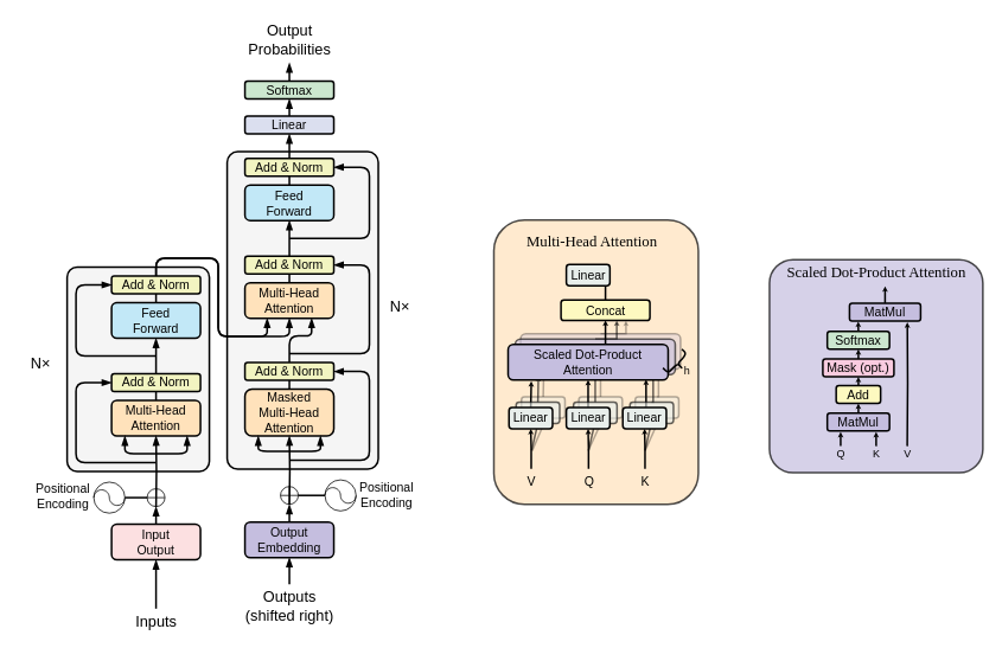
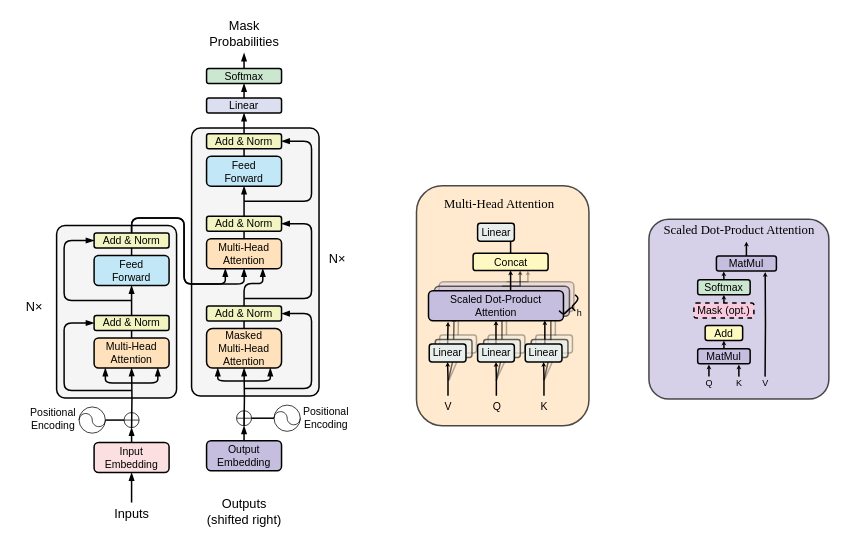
- <mxCell id="62" value="&lt;font style=&quot;font-size: 17px;&quot;&gt;Output&lt;br&gt;Probabilities&lt;/font&gt;" style="text;html=1;align=center;verticalAlign=middle;resizable=0;points=[];autosize=1;strokeColor=none;fillColor=none;fontSize=14;" parent="1" vertex="1"><mxGeometry x="265" y="20" width="120" height="50" as="geometry" /></mxCell>
+ <mxCell id="62" value="&lt;font style=&quot;font-size: 17px;&quot;&gt;Mask&lt;br&gt;Probabilities&lt;/font&gt;" style="text;html=1;align=center;verticalAlign=middle;resizable=0;points=[];autosize=1;strokeColor=none;fillColor=none;fontSize=14;" parent="1" vertex="1"><mxGeometry x="265" y="20" width="120" height="50" as="geometry" /></mxCell>
- <mxCell id="69" value="&lt;font style=&quot;font-size: 14px;&quot;&gt;Mask (opt.)&lt;/font&gt;" style="rounded=1;whiteSpace=wrap;html=1;fillColor=#F9CBDF;strokeColor=#000000;strokeWidth=2;" vertex="1" parent="1"><mxGeometry x="925" y="403.5" width="80" height="20" as="geometry" /></mxCell>
+ <mxCell id="69" value="&lt;font style=&quot;font-size: 14px;&quot;&gt;Mask (opt.)&lt;/font&gt;" style="rounded=1;whiteSpace=wrap;html=1;fillColor=#F9CBDF;strokeColor=#000000;strokeWidth=2;dashed=1;" vertex="1" parent="1"><mxGeometry x="925" y="403.5" width="80" height="20" as="geometry" /></mxCell>
- <mxCell id="72" style="edgeStyle=orthogonalEdgeStyle;rounded=0;orthogonalLoop=1;jettySize=auto;html=1;exitX=0.5;exitY=0;exitDx=0;exitDy=0;entryX=0.5;entryY=1;entryDx=0;entryDy=0;strokeWidth=2;startSize=5;endSize=0;" edge="1" parent="1" source="73" target="69"><mxGeometry relative="1" as="geometry" /></mxCell>
- <mxCell id="35" value="&lt;font style=&quot;font-size: 14px;&quot;&gt;Input&lt;br&gt;Output&lt;/font&gt;" style="rounded=1;whiteSpace=wrap;html=1;fillColor=#FCE0E1;strokeColor=#000000;strokeWidth=2;" parent="1" vertex="1"><mxGeometry x="125" y="589.5" width="100" height="40" as="geometry" /></mxCell>
+ <mxCell id="35" value="&lt;font style=&quot;font-size: 14px;&quot;&gt;Input&lt;br&gt;Embedding&lt;/font&gt;" style="rounded=1;whiteSpace=wrap;html=1;fillColor=#FCE0E1;strokeColor=#000000;strokeWidth=2;" parent="1" vertex="1"><mxGeometry x="125" y="589.5" width="100" height="40" as="geometry" /></mxCell>
- <mxCell id="54" style="edgeStyle=orthogonalEdgeStyle;rounded=1;orthogonalLoop=1;jettySize=auto;html=1;entryX=0.5;entryY=1;entryDx=0;entryDy=0;strokeWidth=2;fontSize=12;endArrow=blockThin;endFill=1;" parent="1" source="55" target="53" edge="1"><mxGeometry relative="1" as="geometry" /></mxCell>
- <mxCell id="37" value="&lt;font style=&quot;font-size: 17px;&quot;&gt;Inputs&lt;/font&gt;" style="text;html=1;align=center;verticalAlign=middle;resizable=0;points=[];autosize=1;strokeColor=none;fillColor=none;fontSize=12;" parent="1" vertex="1"><mxGeometry x="140" y="684.5" width="70" height="30" as="geometry" /></mxCell>
+ <mxCell id="37" value="&lt;font style=&quot;font-size: 17px;&quot;&gt;Inputs&lt;/font&gt;" style="text;html=1;align=center;verticalAlign=middle;resizable=0;points=[];autosize=1;strokeColor=none;fillColor=none;fontSize=12;" parent="1" vertex="1"><mxGeometry x="140" y="669.5" width="70" height="30" as="geometry" /></mxCell>
